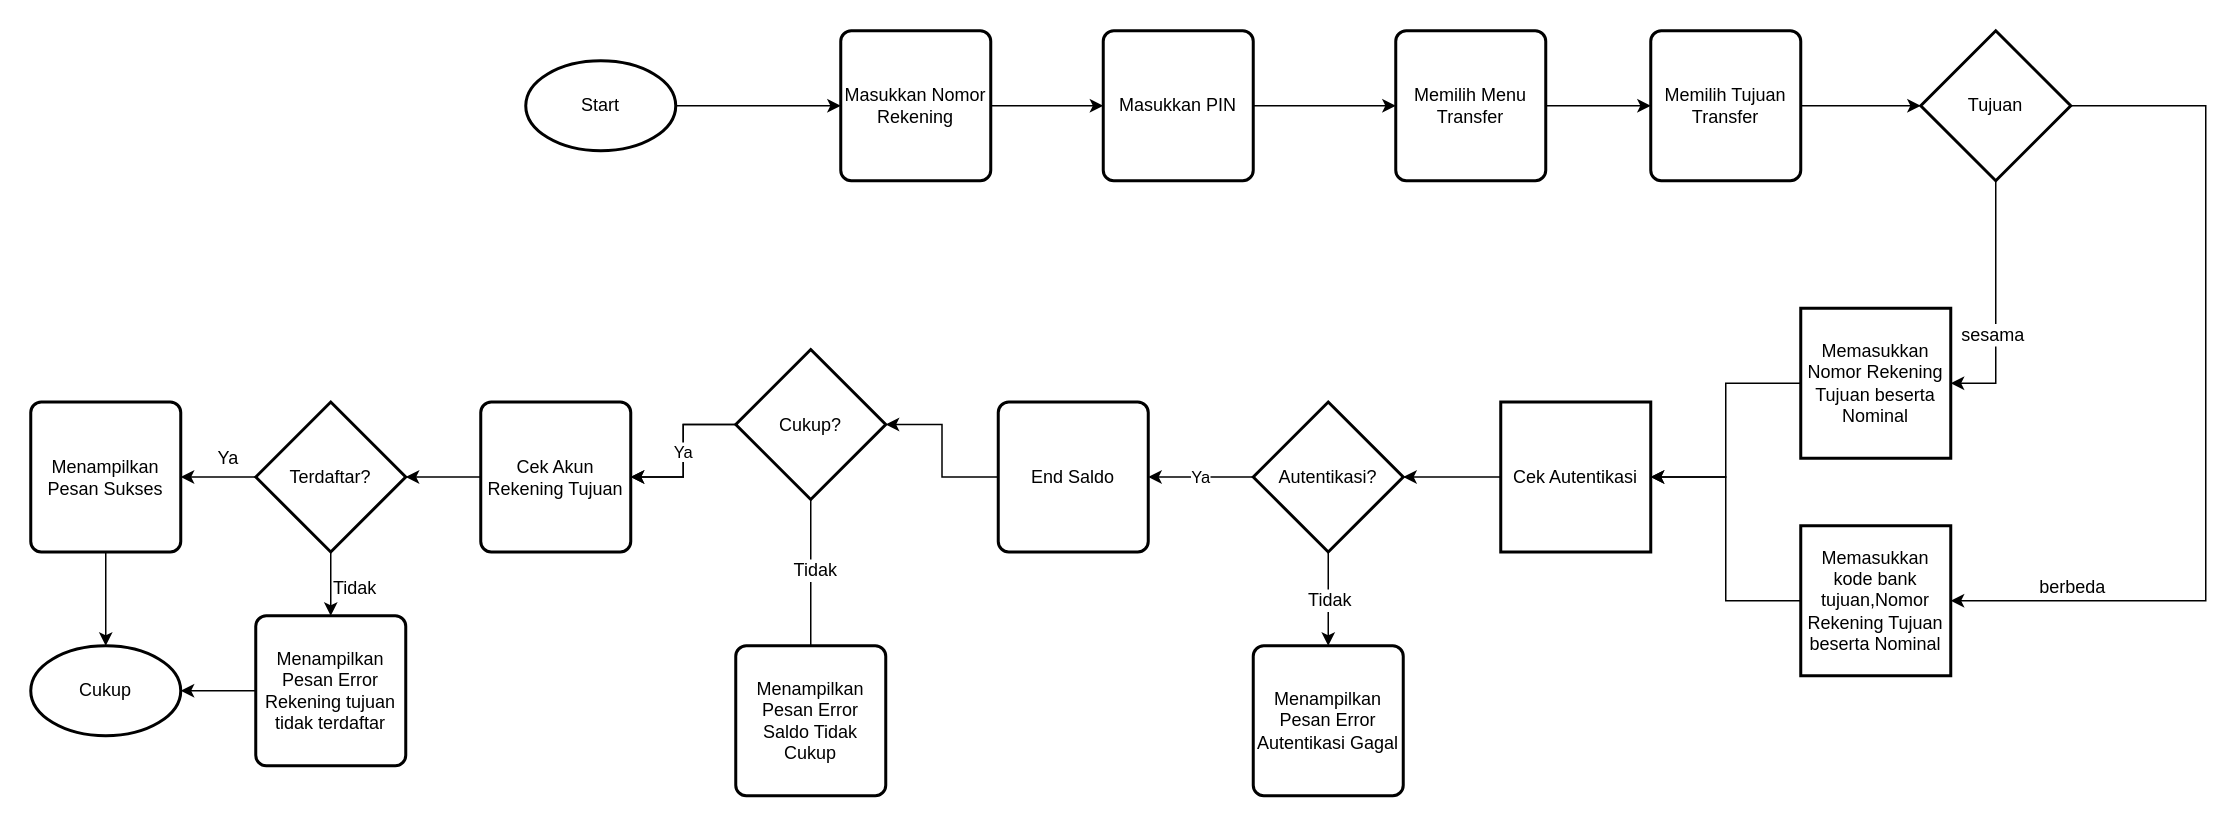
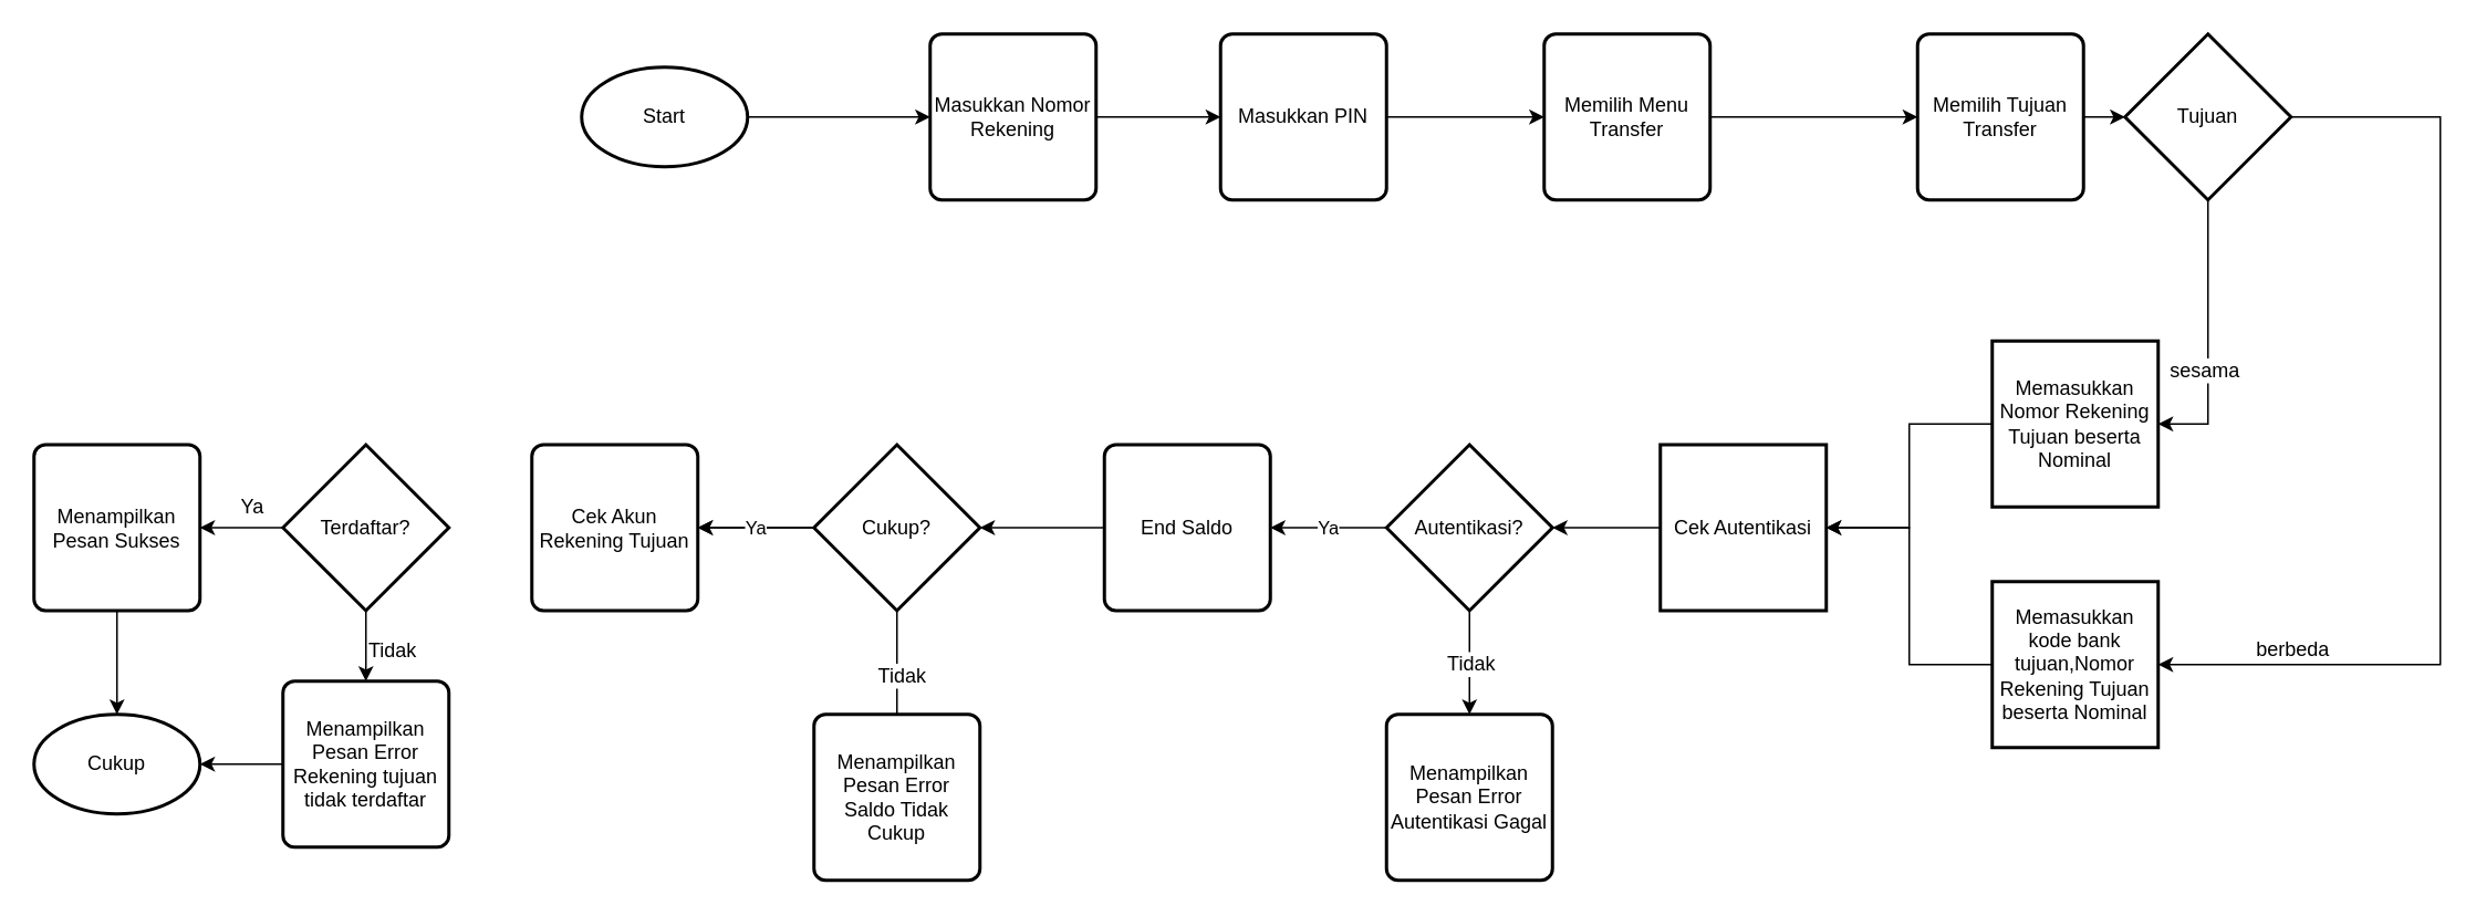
- <mxCell id="11" value="Memilih Tujuan Transfer" style="rounded=1;whiteSpace=wrap;html=1;absoluteArcSize=1;arcSize=14;strokeWidth=2;" vertex="1" parent="1"><mxGeometry x="1100" y="20" width="100" height="100" as="geometry" /></mxCell>
+ <mxCell id="11" value="Memilih Tujuan Transfer" style="rounded=1;whiteSpace=wrap;html=1;absoluteArcSize=1;arcSize=14;strokeWidth=2;" vertex="1" parent="1"><mxGeometry x="1155" y="20" width="100" height="100" as="geometry" /></mxCell>
- <mxCell id="25" value="Cukup?" style="strokeWidth=2;html=1;shape=mxgraph.flowchart.decision;whiteSpace=wrap;" vertex="1" parent="1"><mxGeometry x="490" y="232.5" width="100" height="100" as="geometry" /></mxCell>
+ <mxCell id="25" value="Cukup?" style="strokeWidth=2;html=1;shape=mxgraph.flowchart.decision;whiteSpace=wrap;" vertex="1" parent="1"><mxGeometry x="490" y="267.5" width="100" height="100" as="geometry" /></mxCell>
- <mxCell id="27" style="edgeStyle=orthogonalEdgeStyle;rounded=0;orthogonalLoop=1;jettySize=auto;html=1;entryX=1;entryY=0.5;entryDx=0;entryDy=0;entryPerimeter=0;" edge="1" parent="1" source="28" target="41"><mxGeometry relative="1" as="geometry" /></mxCell>
